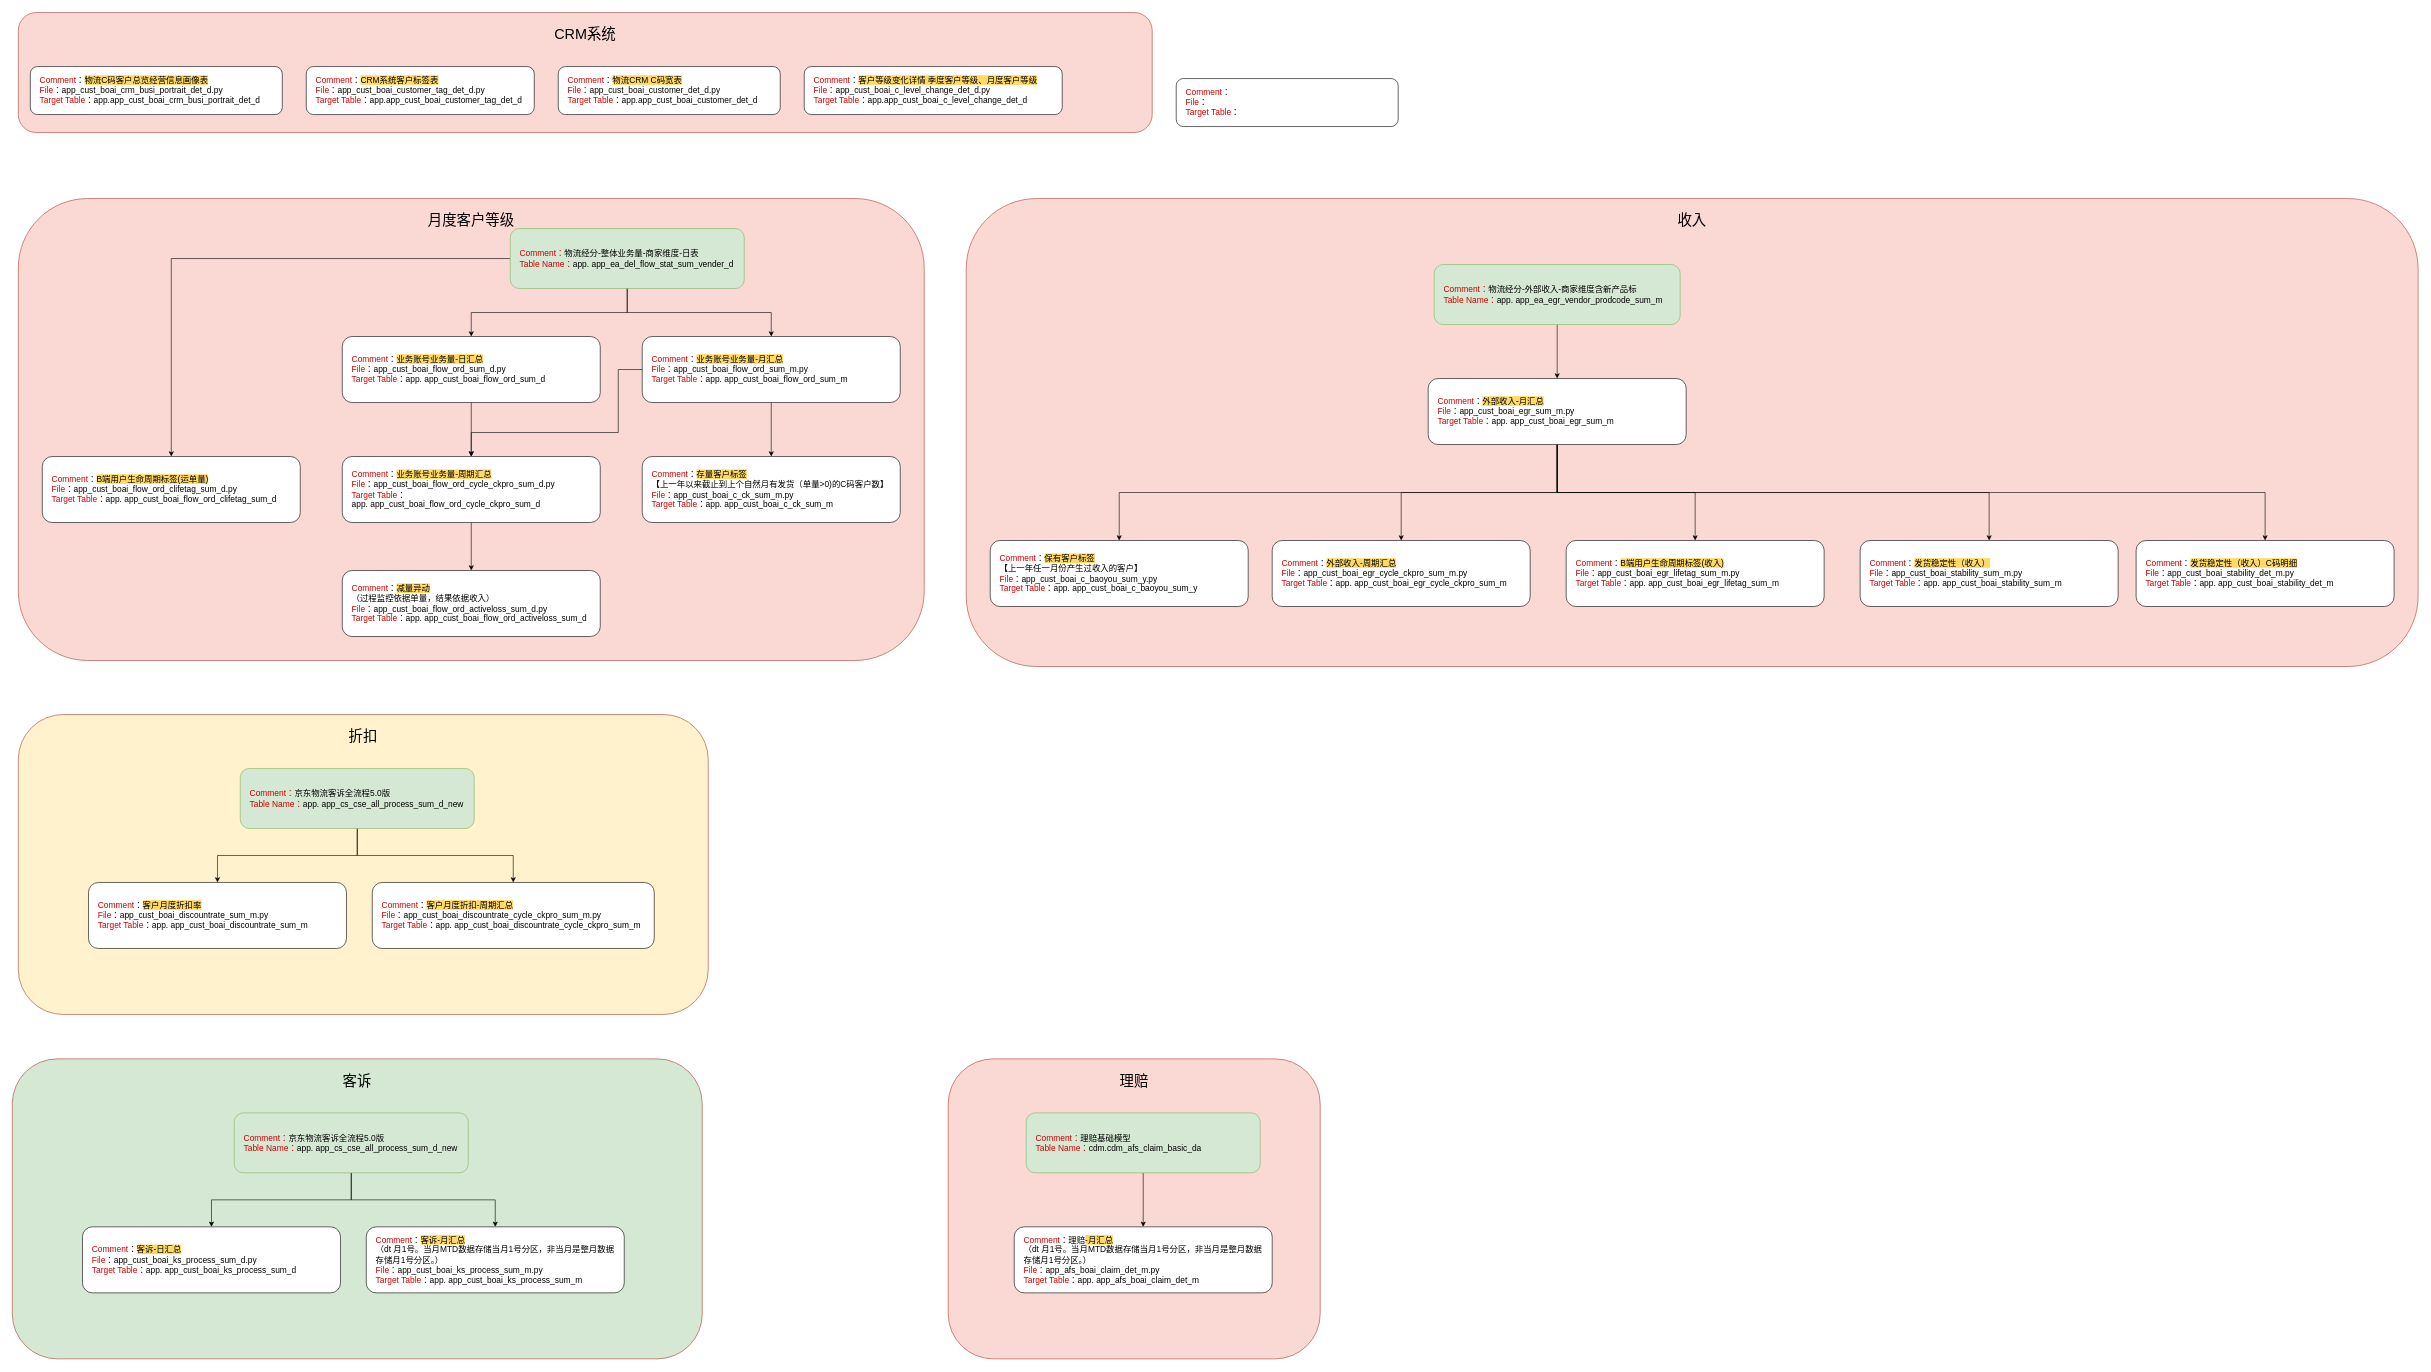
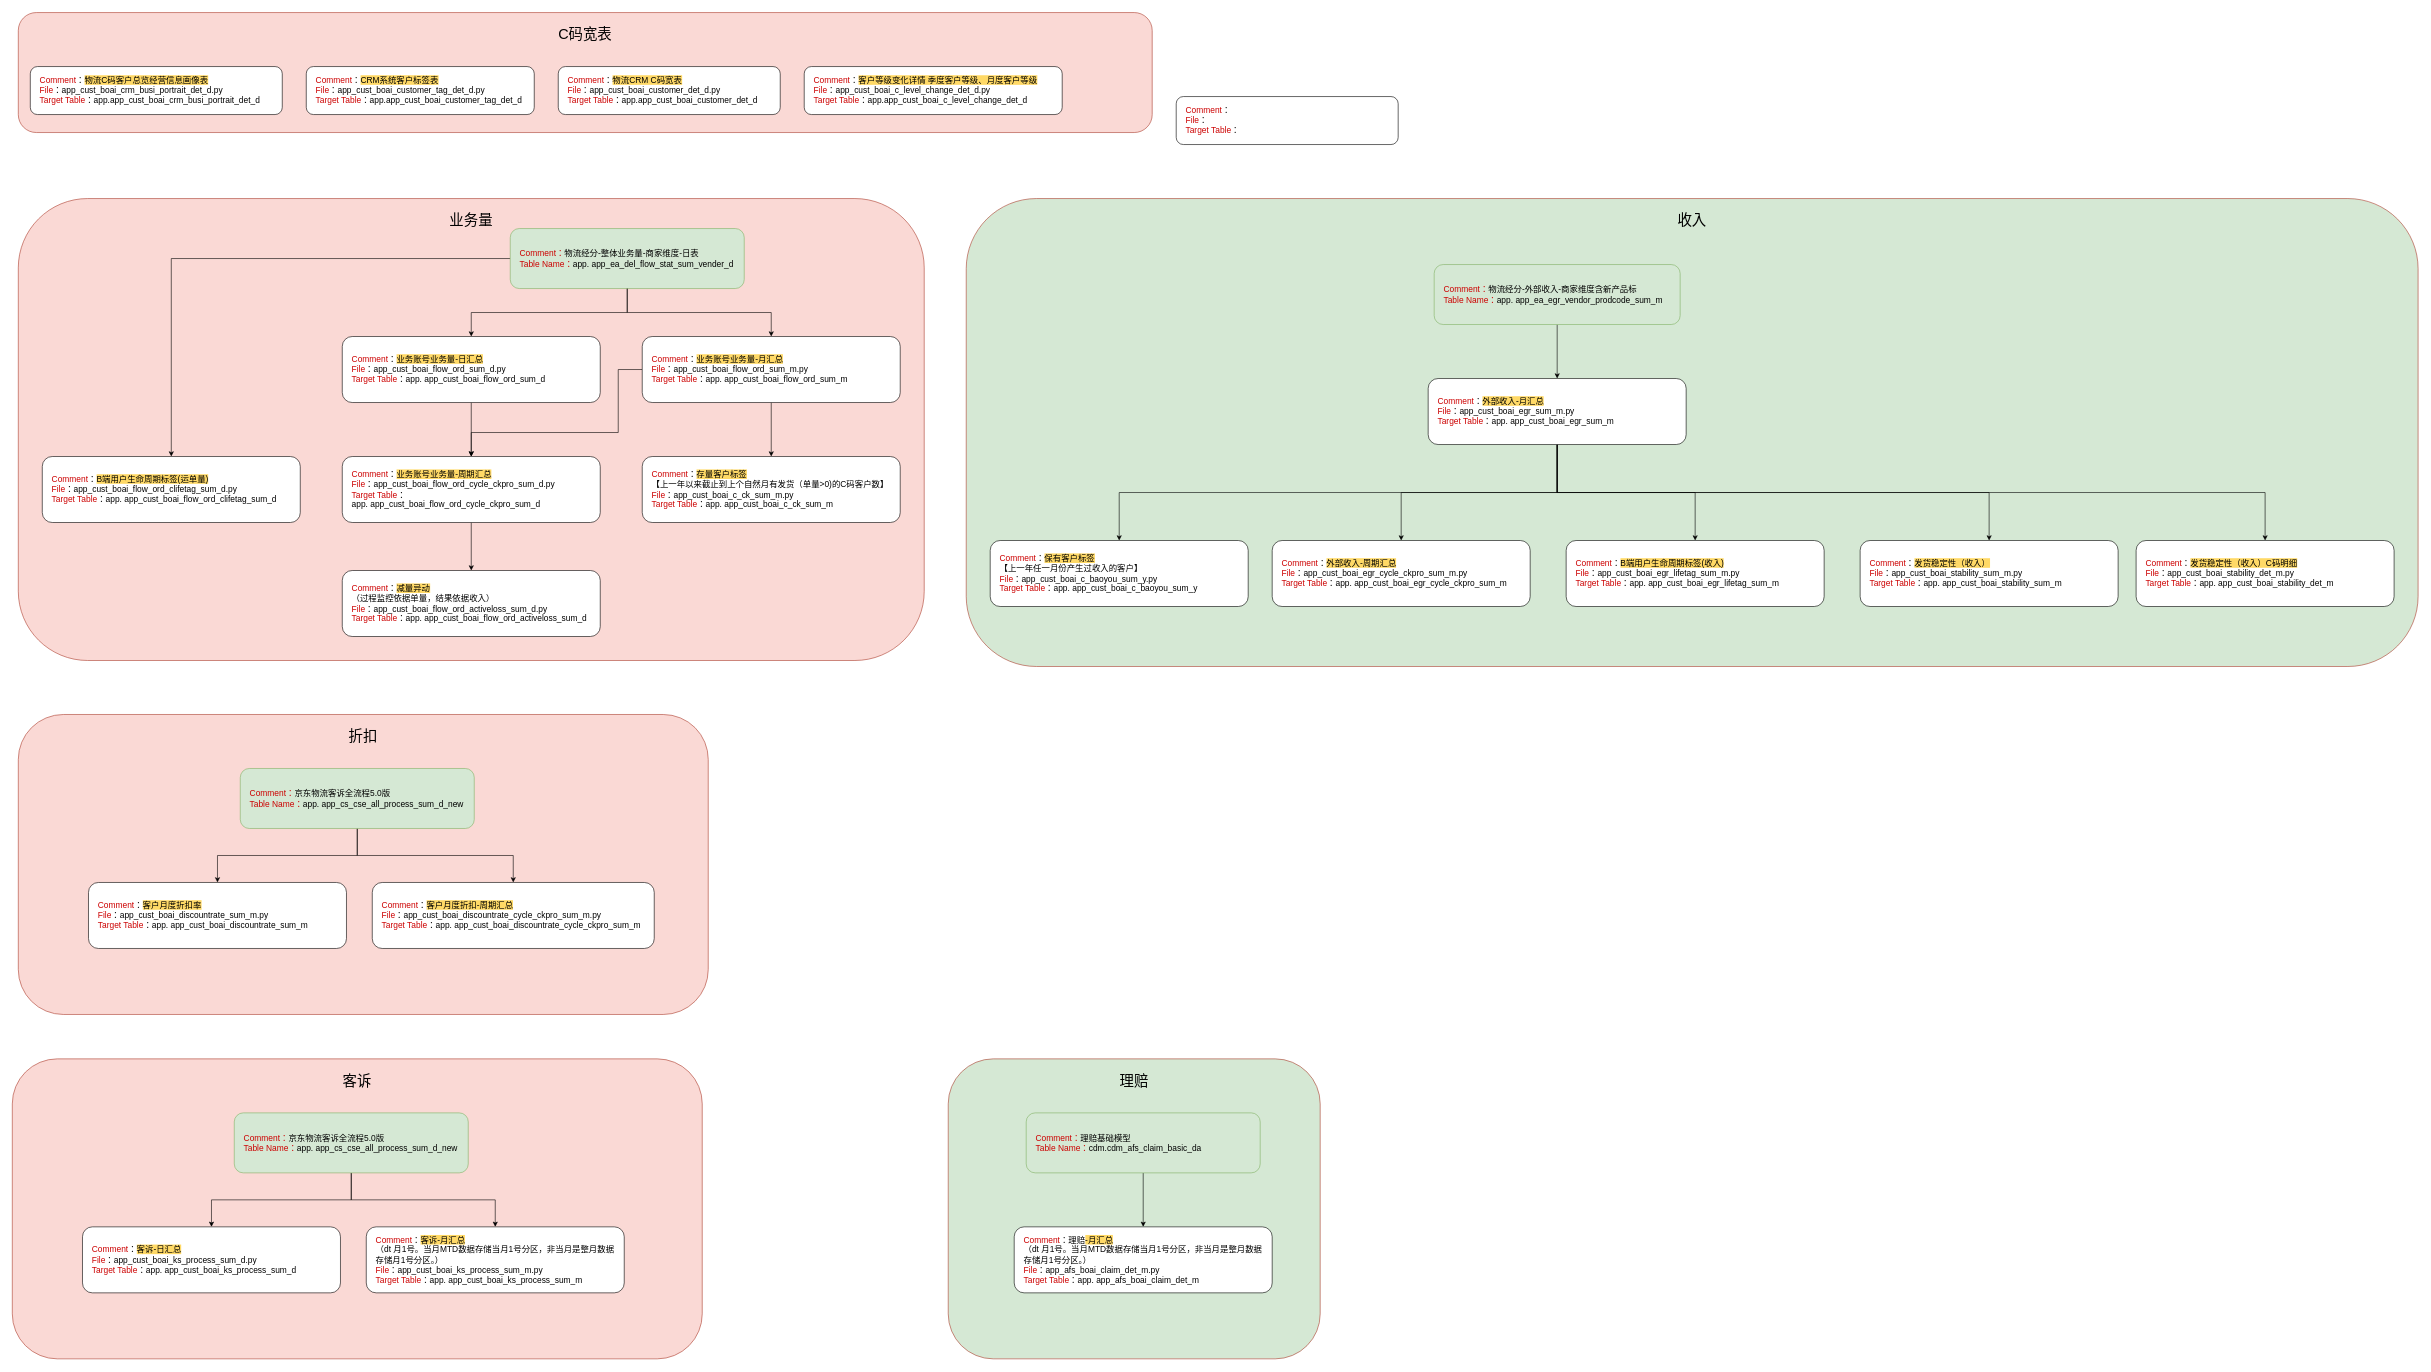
- <mxCell id="5" value="&lt;h1 style=&quot;font-size: 24px;&quot;&gt;&lt;span style=&quot;font-size: 24px; font-weight: normal;&quot;&gt;CRM系统&lt;/span&gt;&lt;br style=&quot;font-size: 24px;&quot;&gt;&lt;/h1&gt;" style="rounded=1;whiteSpace=wrap;html=1;verticalAlign=top;fontSize=24;labelBackgroundColor=none;fillColor=#fad9d5;strokeColor=#ae4132;" parent="1" vertex="1"><mxGeometry x="30" y="20" width="1890" height="200" as="geometry" /></mxCell>
+ <mxCell id="5" value="&lt;h1 style=&quot;font-size: 24px;&quot;&gt;&lt;span style=&quot;font-size: 24px; font-weight: normal;&quot;&gt;C码宽表&lt;/span&gt;&lt;br style=&quot;font-size: 24px;&quot;&gt;&lt;/h1&gt;" style="rounded=1;whiteSpace=wrap;html=1;verticalAlign=top;fontSize=24;labelBackgroundColor=none;fillColor=#fad9d5;strokeColor=#ae4132;" parent="1" vertex="1"><mxGeometry x="30" y="20" width="1890" height="200" as="geometry" /></mxCell>
- <mxCell id="6" value="&lt;font color=&quot;#cc0000&quot; style=&quot;font-size: 14px;&quot;&gt;Comment&lt;/font&gt;：&lt;font color=&quot;#cc0000&quot; style=&quot;font-size: 14px;&quot;&gt;&lt;br style=&quot;font-size: 14px;&quot;&gt;File&lt;/font&gt;：&lt;br style=&quot;font-size: 14px;&quot;&gt;&lt;font color=&quot;#cc0000&quot; style=&quot;font-size: 14px;&quot;&gt;Target Table&lt;/font&gt;：" style="rounded=1;whiteSpace=wrap;html=1;align=left;fontSize=14;spacing=16;spacingTop=0;spacingRight=0;" parent="1" vertex="1"><mxGeometry x="1960" y="130" width="370" height="80" as="geometry" /></mxCell>
+ <mxCell id="6" value="&lt;font color=&quot;#cc0000&quot; style=&quot;font-size: 14px;&quot;&gt;Comment&lt;/font&gt;：&lt;font color=&quot;#cc0000&quot; style=&quot;font-size: 14px;&quot;&gt;&lt;br style=&quot;font-size: 14px;&quot;&gt;File&lt;/font&gt;：&lt;br style=&quot;font-size: 14px;&quot;&gt;&lt;font color=&quot;#cc0000&quot; style=&quot;font-size: 14px;&quot;&gt;Target Table&lt;/font&gt;：" style="rounded=1;whiteSpace=wrap;html=1;align=left;fontSize=14;spacing=16;spacingTop=0;spacingRight=0;" parent="1" vertex="1"><mxGeometry x="1960" y="160" width="370" height="80" as="geometry" /></mxCell>
- <mxCell id="3" value="&lt;h1 style=&quot;font-size: 24px;&quot;&gt;&lt;span style=&quot;font-size: 24px; font-weight: normal;&quot;&gt;月度客户等级&lt;/span&gt;&lt;br style=&quot;font-size: 24px;&quot;&gt;&lt;/h1&gt;" style="rounded=1;whiteSpace=wrap;html=1;verticalAlign=top;fontSize=24;labelBackgroundColor=none;fillColor=#fad9d5;strokeColor=#ae4132;" parent="1" vertex="1"><mxGeometry x="30" y="330" width="1510" height="770" as="geometry" /></mxCell>
+ <mxCell id="3" value="&lt;h1 style=&quot;font-size: 24px;&quot;&gt;&lt;span style=&quot;font-size: 24px; font-weight: normal;&quot;&gt;业务量&lt;/span&gt;&lt;br style=&quot;font-size: 24px;&quot;&gt;&lt;/h1&gt;" style="rounded=1;whiteSpace=wrap;html=1;verticalAlign=top;fontSize=24;labelBackgroundColor=none;fillColor=#fad9d5;strokeColor=#ae4132;" parent="1" vertex="1"><mxGeometry x="30" y="330" width="1510" height="770" as="geometry" /></mxCell>
- <mxCell id="4" value="&lt;h1 style=&quot;font-size: 24px;&quot;&gt;&lt;span style=&quot;font-size: 24px; font-weight: normal;&quot;&gt;收入&lt;/span&gt;&lt;br style=&quot;font-size: 24px;&quot;&gt;&lt;/h1&gt;" style="rounded=1;whiteSpace=wrap;html=1;verticalAlign=top;fontSize=24;labelBackgroundColor=none;fillColor=#fad9d5;strokeColor=#ae4132;" parent="1" vertex="1"><mxGeometry x="1610" y="330" width="2420" height="780" as="geometry" /></mxCell>
+ <mxCell id="4" value="&lt;h1 style=&quot;font-size: 24px;&quot;&gt;&lt;span style=&quot;font-size: 24px; font-weight: normal;&quot;&gt;收入&lt;/span&gt;&lt;br style=&quot;font-size: 24px;&quot;&gt;&lt;/h1&gt;" style="rounded=1;whiteSpace=wrap;html=1;verticalAlign=top;fontSize=24;labelBackgroundColor=none;fillColor=#d5e8d4;strokeColor=#ae4132;" parent="1" vertex="1"><mxGeometry x="1610" y="330" width="2420" height="780" as="geometry" /></mxCell>
- <mxCell id="2" value="&lt;h1 style=&quot;font-size: 24px;&quot;&gt;&lt;span style=&quot;font-size: 24px; font-weight: normal;&quot;&gt;折扣&lt;/span&gt;&lt;br style=&quot;font-size: 24px;&quot;&gt;&lt;/h1&gt;" style="rounded=1;whiteSpace=wrap;html=1;verticalAlign=top;fontSize=24;labelBackgroundColor=none;fillColor=#fff2cc;strokeColor=#ae4132;" parent="1" vertex="1"><mxGeometry x="30" y="1190" width="1150" height="500" as="geometry" /></mxCell>
+ <mxCell id="2" value="&lt;h1 style=&quot;font-size: 24px;&quot;&gt;&lt;span style=&quot;font-size: 24px; font-weight: normal;&quot;&gt;折扣&lt;/span&gt;&lt;br style=&quot;font-size: 24px;&quot;&gt;&lt;/h1&gt;" style="rounded=1;whiteSpace=wrap;html=1;verticalAlign=top;fontSize=24;labelBackgroundColor=none;fillColor=#fad9d5;strokeColor=#ae4132;" parent="1" vertex="1"><mxGeometry x="30" y="1190" width="1150" height="500" as="geometry" /></mxCell>
- <mxCell id="47" value="&lt;h1 style=&quot;font-size: 24px;&quot;&gt;&lt;span style=&quot;font-size: 24px; font-weight: normal;&quot;&gt;客诉&lt;/span&gt;&lt;br style=&quot;font-size: 24px;&quot;&gt;&lt;/h1&gt;" style="rounded=1;whiteSpace=wrap;html=1;verticalAlign=top;fontSize=24;labelBackgroundColor=none;fillColor=#d5e8d4;strokeColor=#ae4132;" vertex="1" parent="1"><mxGeometry x="20" y="1764" width="1150" height="500" as="geometry" /></mxCell>
+ <mxCell id="47" value="&lt;h1 style=&quot;font-size: 24px;&quot;&gt;&lt;span style=&quot;font-size: 24px; font-weight: normal;&quot;&gt;客诉&lt;/span&gt;&lt;br style=&quot;font-size: 24px;&quot;&gt;&lt;/h1&gt;" style="rounded=1;whiteSpace=wrap;html=1;verticalAlign=top;fontSize=24;labelBackgroundColor=none;fillColor=#fad9d5;strokeColor=#ae4132;" vertex="1" parent="1"><mxGeometry x="20" y="1764" width="1150" height="500" as="geometry" /></mxCell>
- <mxCell id="43" value="&lt;h1 style=&quot;font-size: 24px;&quot;&gt;&lt;span style=&quot;font-size: 24px; font-weight: normal;&quot;&gt;理赔&lt;/span&gt;&lt;br style=&quot;font-size: 24px;&quot;&gt;&lt;/h1&gt;" style="rounded=1;whiteSpace=wrap;html=1;verticalAlign=top;fontSize=24;labelBackgroundColor=none;fillColor=#fad9d5;strokeColor=#ae4132;" parent="1" vertex="1"><mxGeometry x="1580" y="1764" width="620" height="500" as="geometry" /></mxCell>
+ <mxCell id="43" value="&lt;h1 style=&quot;font-size: 24px;&quot;&gt;&lt;span style=&quot;font-size: 24px; font-weight: normal;&quot;&gt;理赔&lt;/span&gt;&lt;br style=&quot;font-size: 24px;&quot;&gt;&lt;/h1&gt;" style="rounded=1;whiteSpace=wrap;html=1;verticalAlign=top;fontSize=24;labelBackgroundColor=none;fillColor=#d5e8d4;strokeColor=#ae4132;" parent="1" vertex="1"><mxGeometry x="1580" y="1764" width="620" height="500" as="geometry" /></mxCell>
